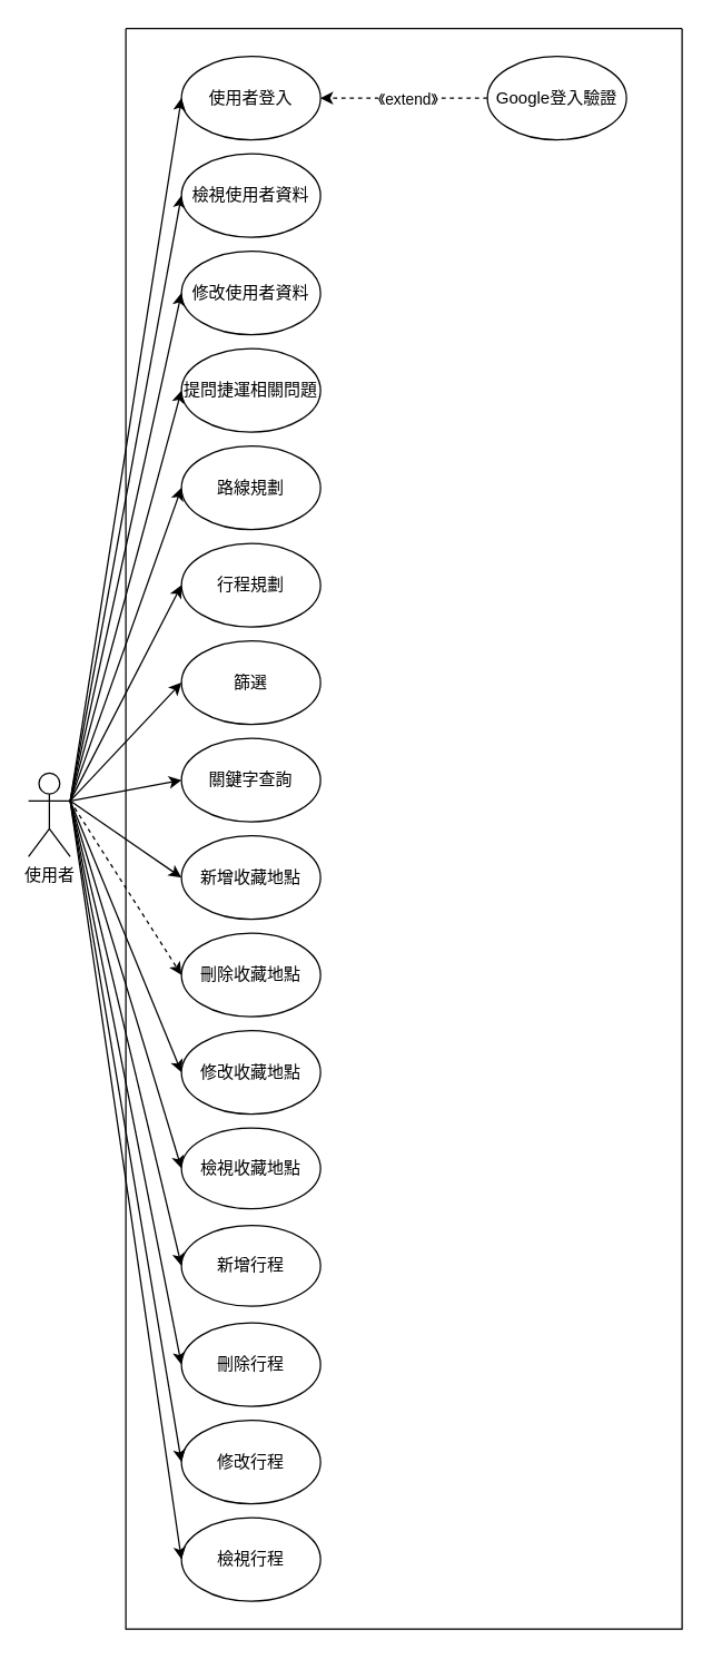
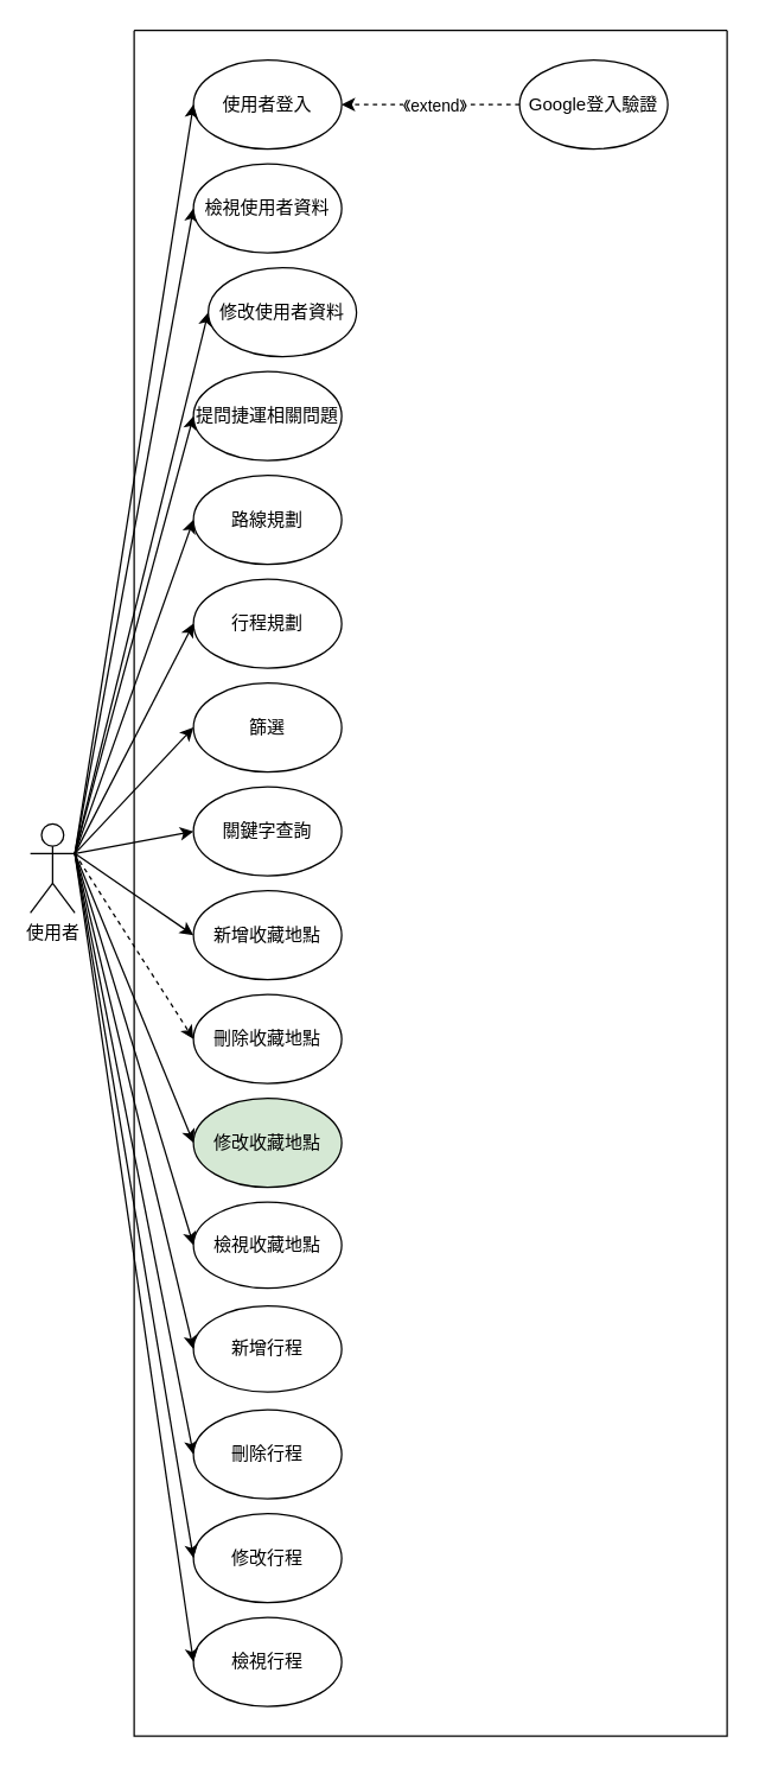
- <mxCell id="26" value="修改使用者資料" style="ellipse;whiteSpace=wrap;html=1;" vertex="1" parent="24"><mxGeometry x="40" y="160" width="100" height="60" as="geometry" /></mxCell>
+ <mxCell id="26" value="修改使用者資料" style="ellipse;whiteSpace=wrap;html=1;" vertex="1" parent="24"><mxGeometry x="50" y="160" width="100" height="60" as="geometry" /></mxCell>
- <mxCell id="34" value="修改收藏地點" style="ellipse;whiteSpace=wrap;html=1;" vertex="1" parent="24"><mxGeometry x="40" y="720" width="100" height="60" as="geometry" /></mxCell>
+ <mxCell id="34" value="修改收藏地點" style="ellipse;whiteSpace=wrap;html=1;fillColor=#d5e8d4;" vertex="1" parent="24"><mxGeometry x="40" y="720" width="100" height="60" as="geometry" /></mxCell>
